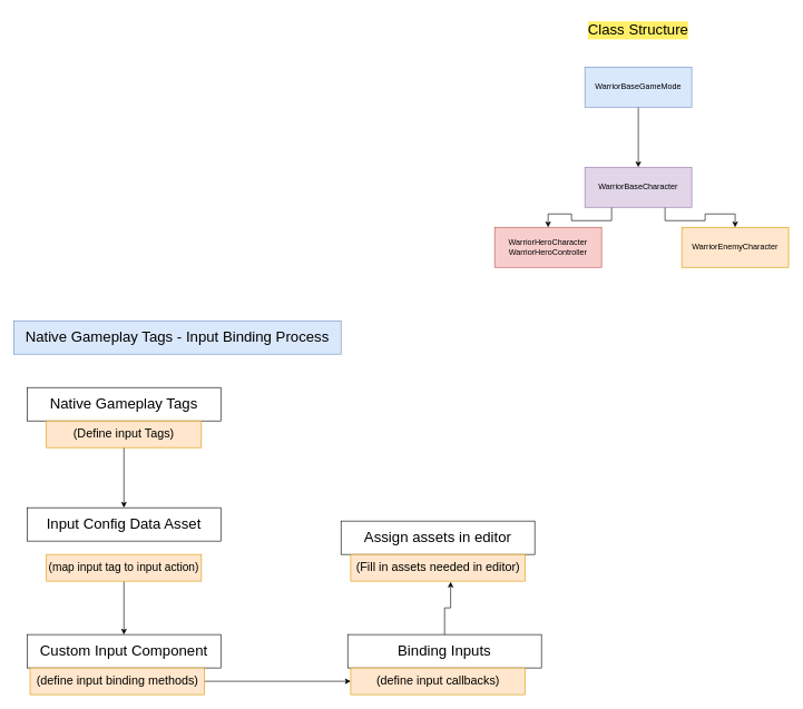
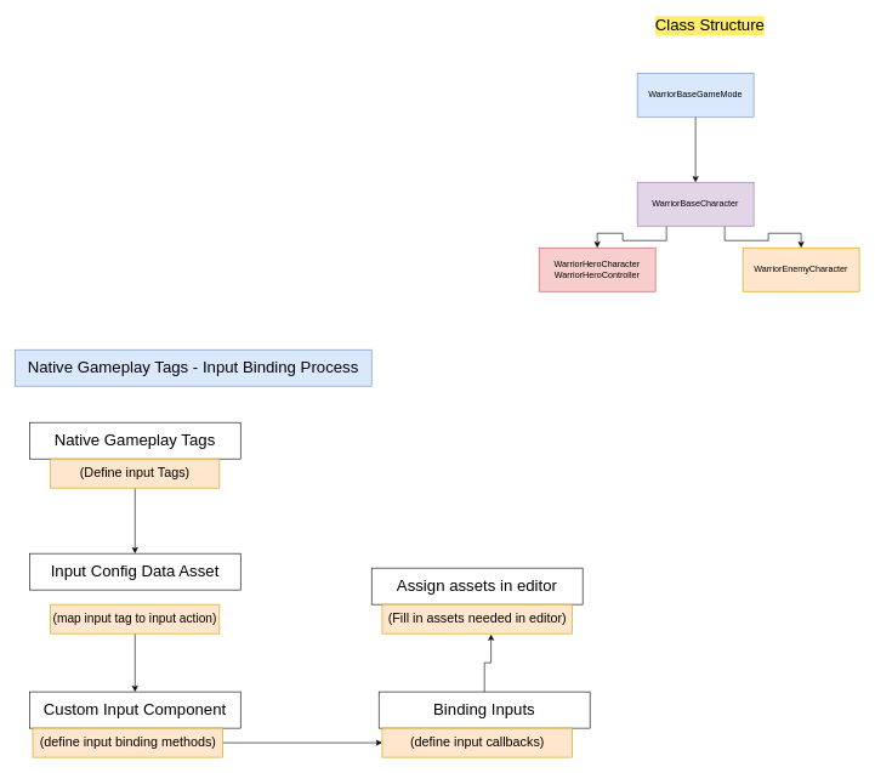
- <mxCell id="2" value="Class Structure" style="text;html=1;align=center;verticalAlign=middle;whiteSpace=wrap;rounded=0;fontSize=22;labelBackgroundColor=#FFEF68;" parent="1" vertex="1"><mxGeometry x="810" y="20" width="290" height="50" as="geometry" /></mxCell>
+ <mxCell id="2" value="Class Structure" style="text;html=1;align=center;verticalAlign=middle;whiteSpace=wrap;rounded=0;fontSize=22;labelBackgroundColor=#FFEF68;" parent="1" vertex="1"><mxGeometry x="830" y="10" width="290" height="50" as="geometry" /></mxCell>
